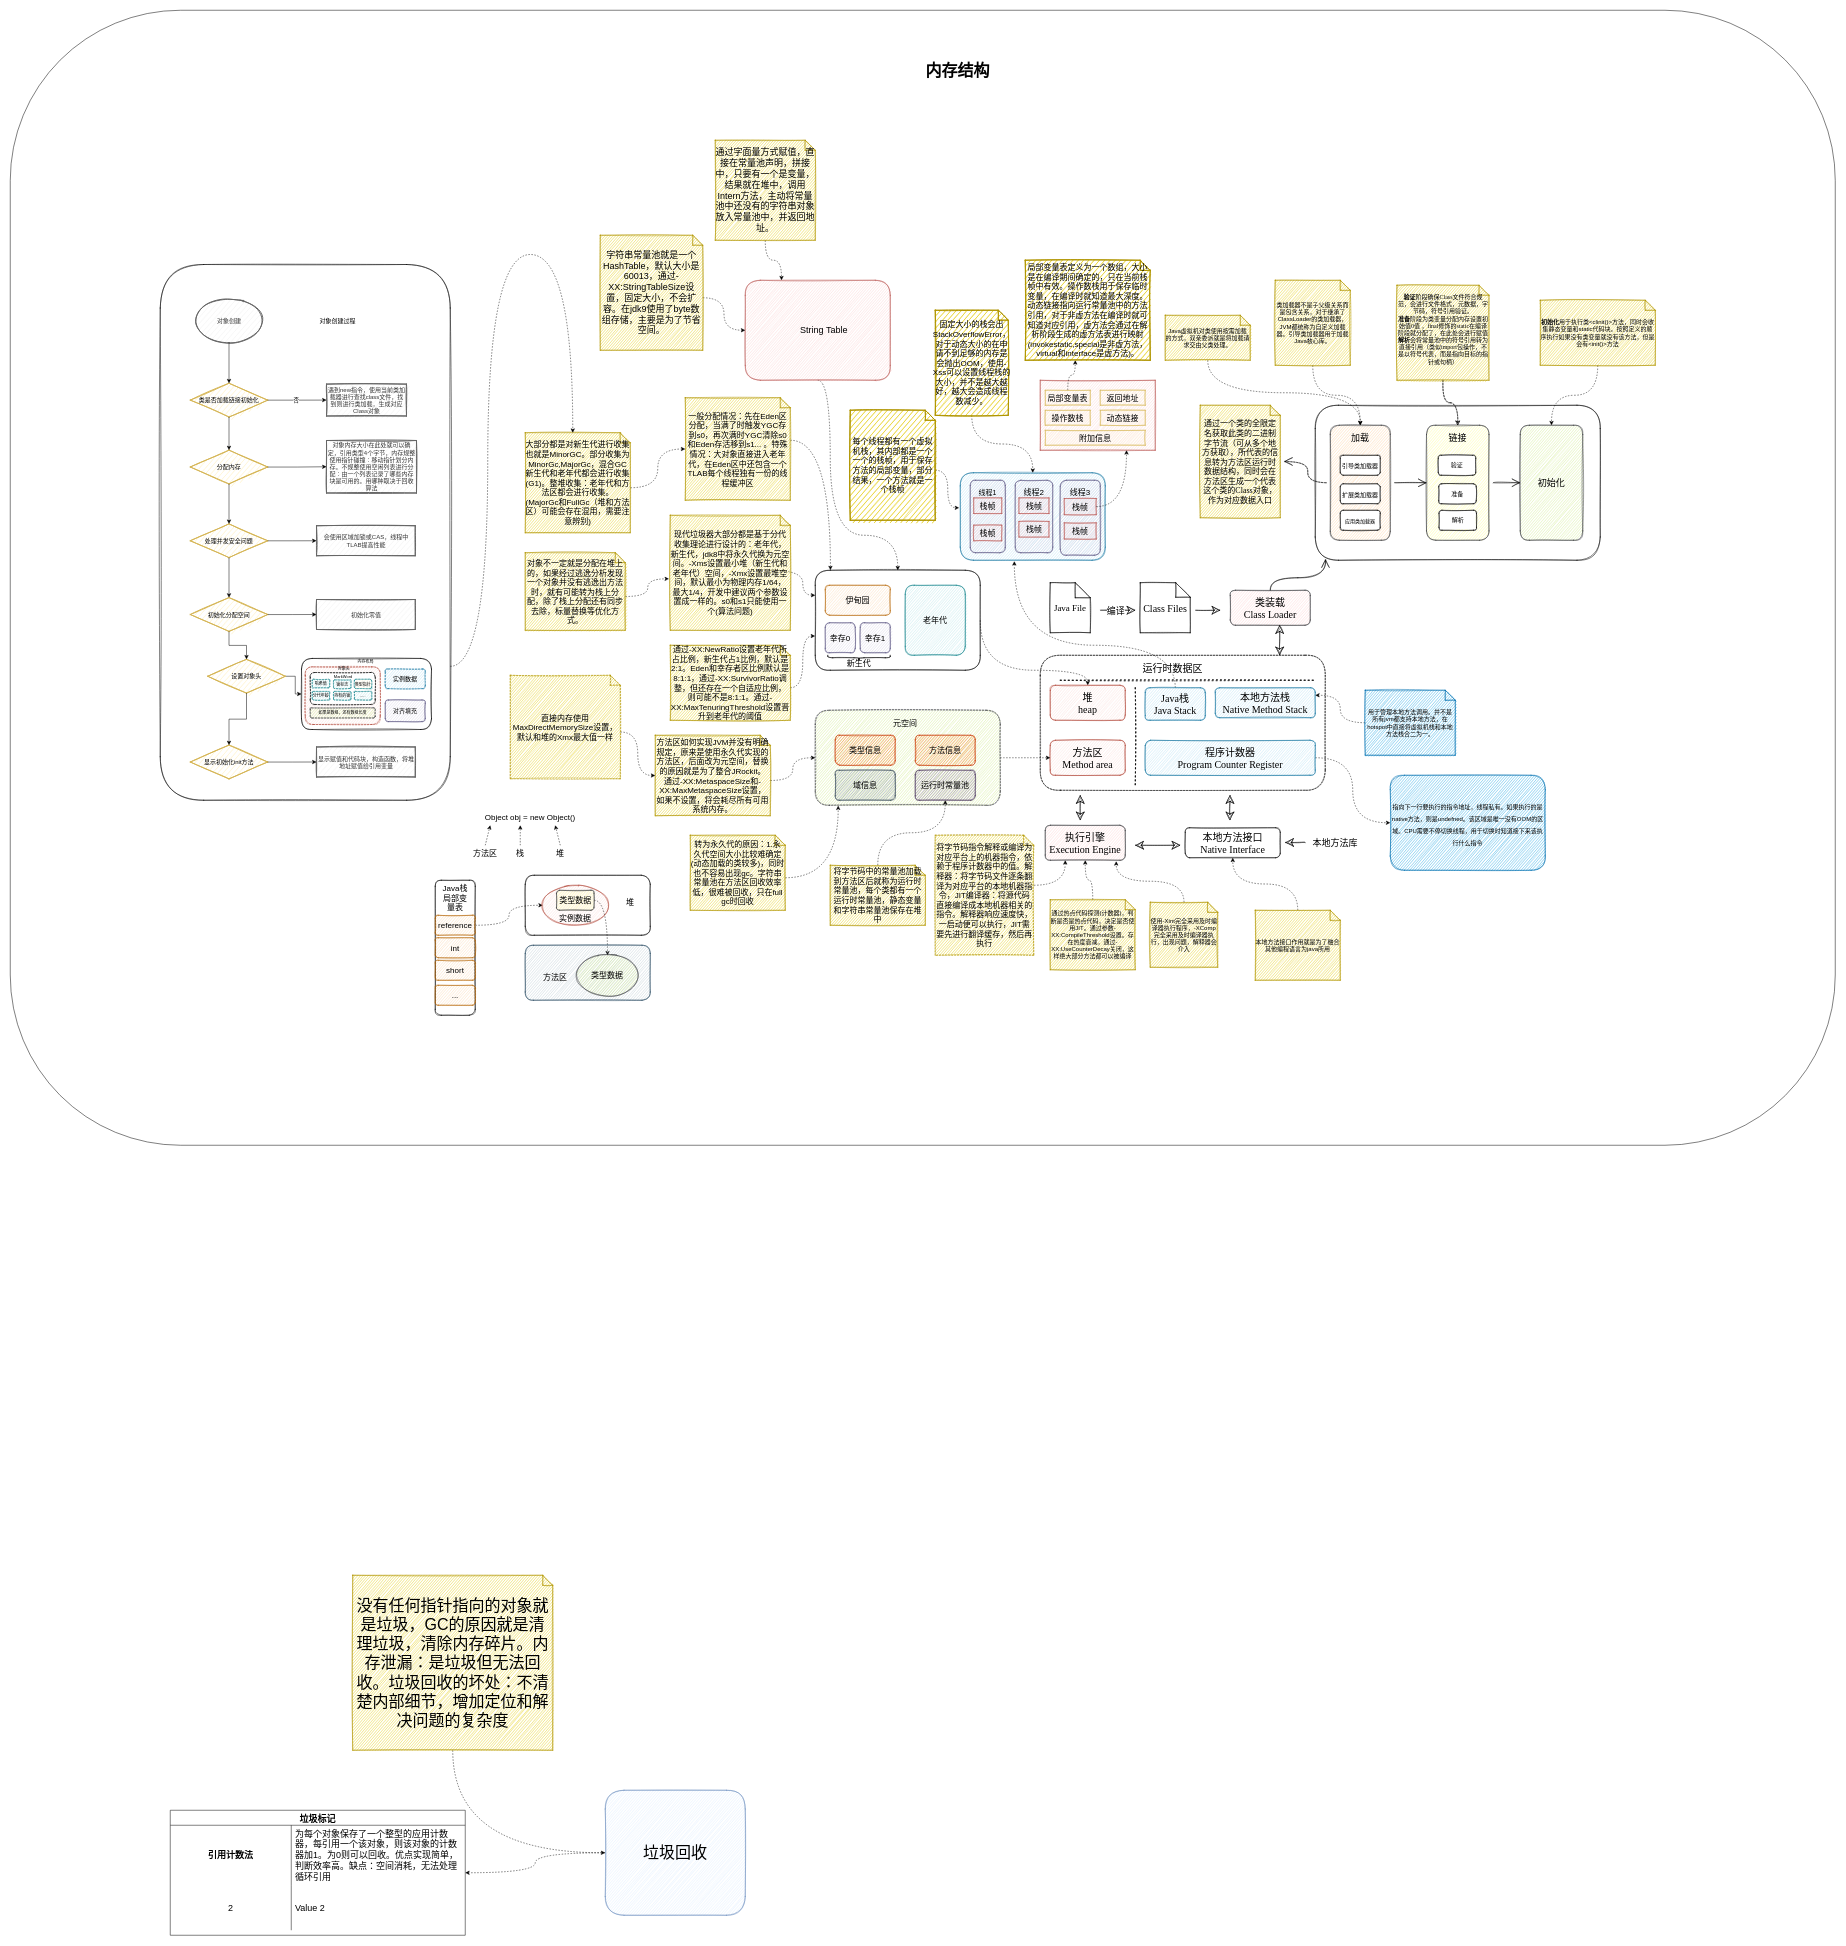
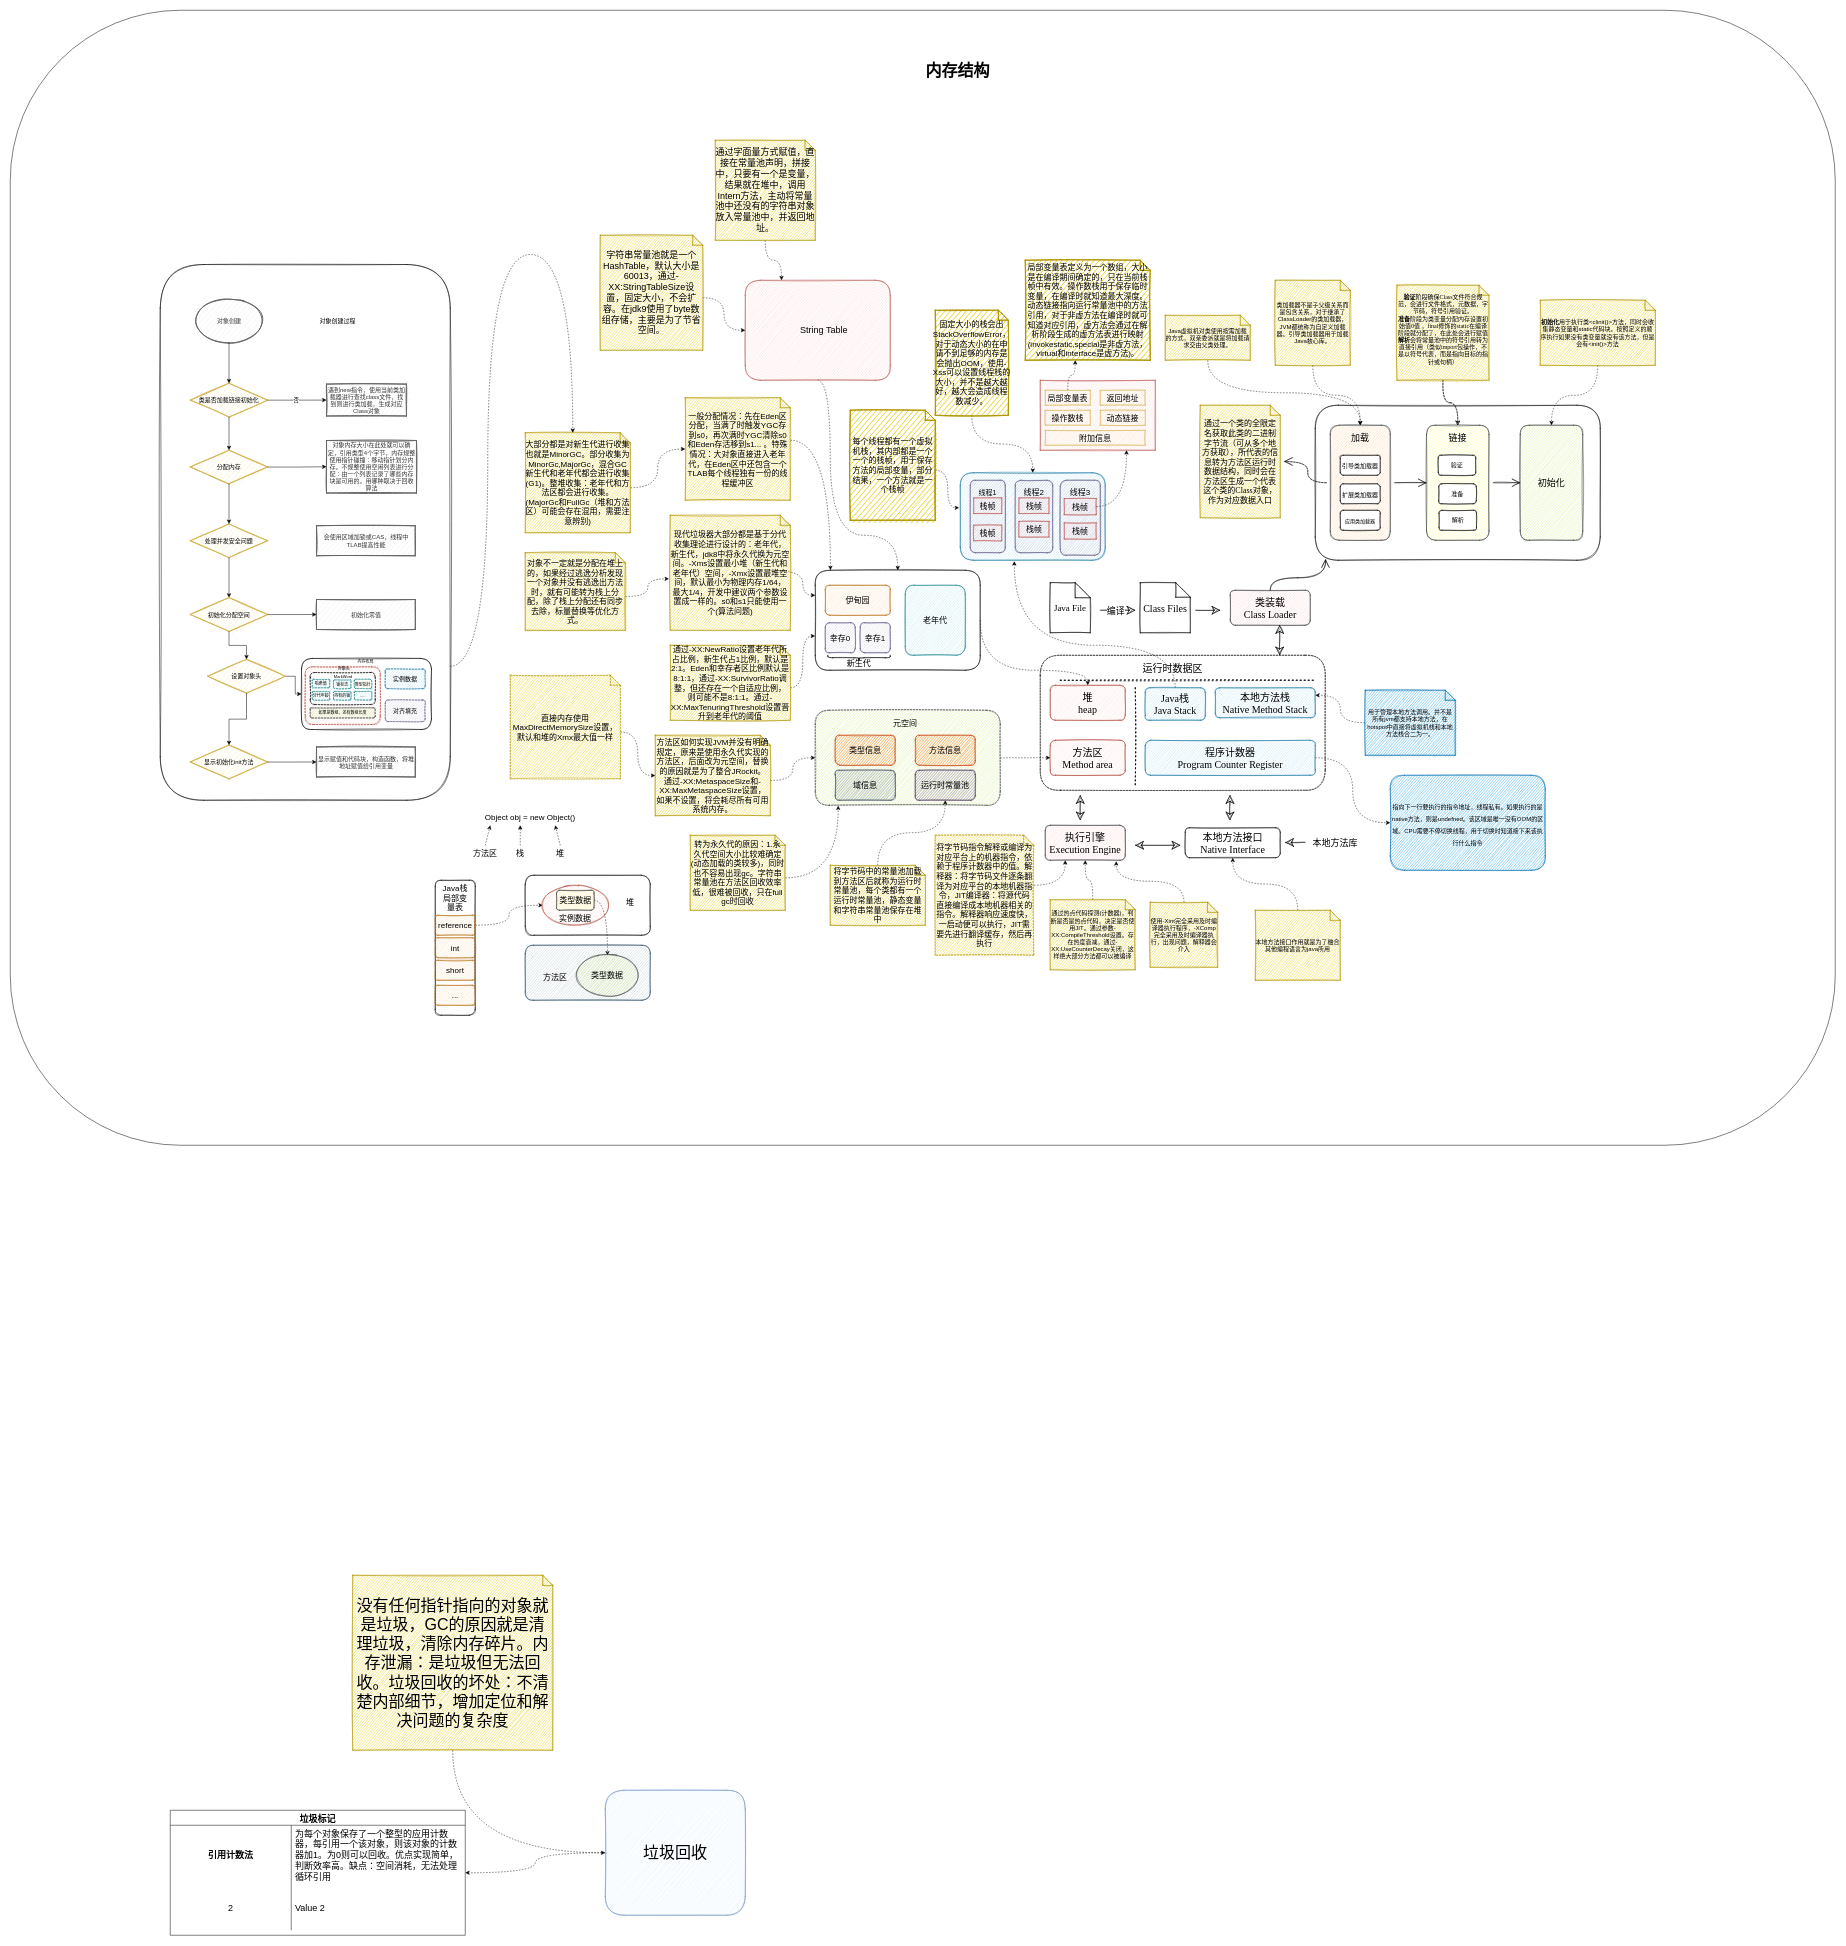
- <mxCell id="157" value="" style="edgeStyle=orthogonalEdgeStyle;rounded=0;orthogonalLoop=1;jettySize=auto;html=1;" parent="142" source="154" target="156" edge="1"><mxGeometry relative="1" as="geometry" /></mxCell>
- <mxCell id="173" value="对齐填充" style="rounded=1;whiteSpace=wrap;html=1;dashed=0;sketch=1;fillColor=#d0cee2;strokeColor=#56517e;" parent="142" vertex="1"><mxGeometry x="450" y="871" width="80" height="43.25" as="geometry" /></mxCell>
+ <mxCell id="173" value="对齐填充" style="rounded=1;whiteSpace=wrap;html=1;dashed=1;sketch=1;fillColor=#d0cee2;strokeColor=#56517e;" parent="142" vertex="1"><mxGeometry x="450" y="871" width="80" height="43.25" as="geometry" /></mxCell>
